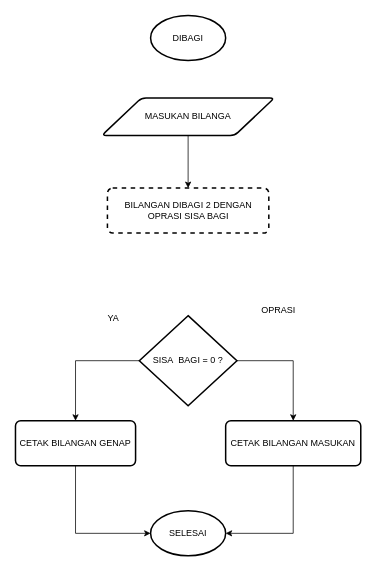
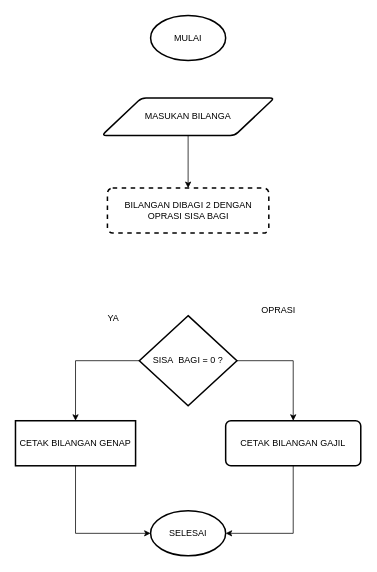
- <mxCell id="2" value="DIBAGI" style="strokeWidth=2;html=1;shape=mxgraph.flowchart.start_1;whiteSpace=wrap;" vertex="1" parent="1"><mxGeometry x="200" y="20" width="100" height="60" as="geometry" /></mxCell>
+ <mxCell id="2" value="MULAI" style="strokeWidth=2;html=1;shape=mxgraph.flowchart.start_1;whiteSpace=wrap;" vertex="1" parent="1"><mxGeometry x="200" y="20" width="100" height="60" as="geometry" /></mxCell>
- <mxCell id="9" value="CETAK BILANGAN GENAP" style="rounded=1;whiteSpace=wrap;html=1;absoluteArcSize=1;arcSize=14;strokeWidth=2;" vertex="1" parent="1"><mxGeometry x="20" y="560" width="160" height="60" as="geometry" /></mxCell>
+ <mxCell id="9" value="CETAK BILANGAN GENAP" style="whiteSpace=wrap;html=1;absoluteArcSize=1;arcSize=14;strokeWidth=2;rounded=0;" vertex="1" parent="1"><mxGeometry x="20" y="560" width="160" height="60" as="geometry" /></mxCell>
- <mxCell id="10" value="CETAK BILANGAN MASUKAN" style="rounded=1;whiteSpace=wrap;html=1;absoluteArcSize=1;arcSize=14;strokeWidth=2;" vertex="1" parent="1"><mxGeometry x="300" y="560" width="180" height="60" as="geometry" /></mxCell>
+ <mxCell id="10" value="CETAK BILANGAN GAJIL" style="rounded=1;whiteSpace=wrap;html=1;absoluteArcSize=1;arcSize=14;strokeWidth=2;" vertex="1" parent="1"><mxGeometry x="300" y="560" width="180" height="60" as="geometry" /></mxCell>
